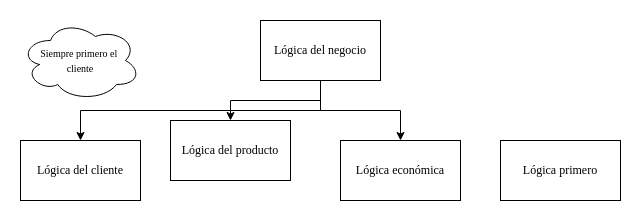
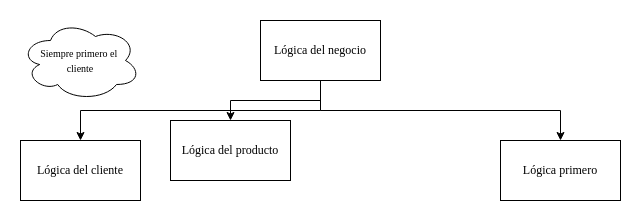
+ <mxCell id="5" style="edgeStyle=orthogonalEdgeStyle;rounded=0;orthogonalLoop=1;jettySize=auto;html=1;" parent="1" source="6" target="10" edge="1"><mxGeometry relative="1" as="geometry"><Array as="points"><mxPoint x="320" y="110" /><mxPoint x="560" y="110" /></Array></mxGeometry></mxCell>
- <mxCell id="3" style="edgeStyle=orthogonalEdgeStyle;rounded=0;orthogonalLoop=1;jettySize=auto;html=1;" parent="1" source="6" target="9" edge="1"><mxGeometry relative="1" as="geometry" /></mxCell>
- <mxCell id="9" value="&lt;font face=&quot;Times New Roman&quot;&gt;Lógica económica&lt;/font&gt;" style="rounded=0;whiteSpace=wrap;html=1;" parent="1" vertex="1"><mxGeometry x="340" y="140" width="120" height="60" as="geometry" /></mxCell>
